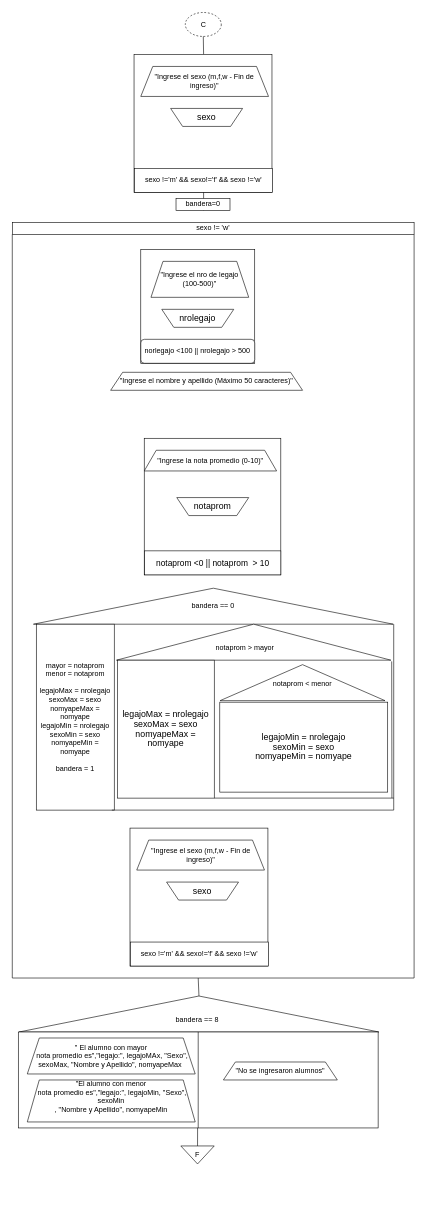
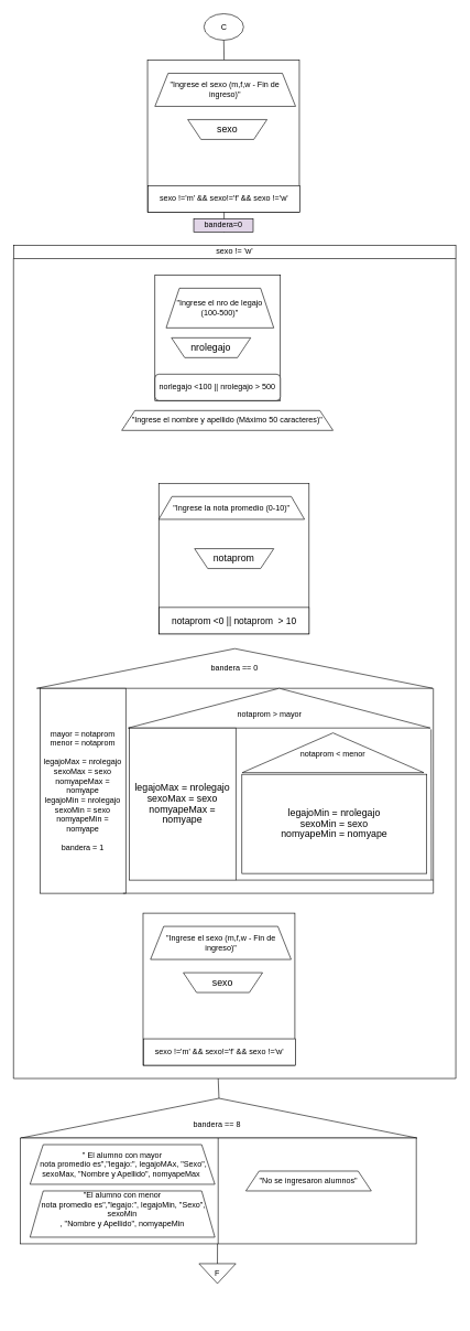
- <mxCell id="2" value="&lt;font style=&quot;vertical-align: inherit&quot;&gt;&lt;font style=&quot;vertical-align: inherit&quot;&gt;C&lt;/font&gt;&lt;/font&gt;" style="ellipse;whiteSpace=wrap;html=1;dashed=1;" vertex="1" parent="1"><mxGeometry x="308.5" width="60" height="40" as="geometry" y="20" /></mxCell>
+ <mxCell id="2" value="&lt;font style=&quot;vertical-align: inherit&quot;&gt;&lt;font style=&quot;vertical-align: inherit&quot;&gt;C&lt;/font&gt;&lt;/font&gt;" style="ellipse;whiteSpace=wrap;html=1;" vertex="1" parent="1"><mxGeometry x="308.5" width="60" height="40" as="geometry" y="20" /></mxCell>
- <mxCell id="20" value="bandera=0" style="rounded=0;whiteSpace=wrap;html=1;" vertex="1" parent="1"><mxGeometry x="293" y="330" width="90" height="20" as="geometry" /></mxCell>
+ <mxCell id="20" value="bandera=0" style="rounded=0;whiteSpace=wrap;html=1;fillColor=#e1d5e7;" vertex="1" parent="1"><mxGeometry x="293" y="330" width="90" height="20" as="geometry" /></mxCell>
- <mxCell id="6" value="&lt;span style=&quot;font-size: 11.0pt ; line-height: 107% ; font-family: &amp;#34;calibri&amp;#34; , sans-serif&quot;&gt;&lt;font style=&quot;vertical-align: inherit&quot;&gt;&lt;font style=&quot;vertical-align: inherit&quot;&gt;nrolegajo&lt;/font&gt;&lt;/font&gt;&lt;/span&gt;" style="shape=trapezoid;perimeter=trapezoidPerimeter;whiteSpace=wrap;html=1;fixedSize=1;direction=west;" vertex="1" parent="1"><mxGeometry x="269.25" y="515" width="120" height="30" as="geometry" /></mxCell>
+ <mxCell id="6" value="&lt;span style=&quot;font-size: 11.0pt ; line-height: 107% ; font-family: &amp;#34;calibri&amp;#34; , sans-serif&quot;&gt;&lt;font style=&quot;vertical-align: inherit&quot;&gt;&lt;font style=&quot;vertical-align: inherit&quot;&gt;nrolegajo&lt;/font&gt;&lt;/font&gt;&lt;/span&gt;" style="shape=trapezoid;perimeter=trapezoidPerimeter;whiteSpace=wrap;html=1;fixedSize=1;direction=west;" vertex="1" parent="1"><mxGeometry x="259.25" y="510" width="120" height="30" as="geometry" /></mxCell>
